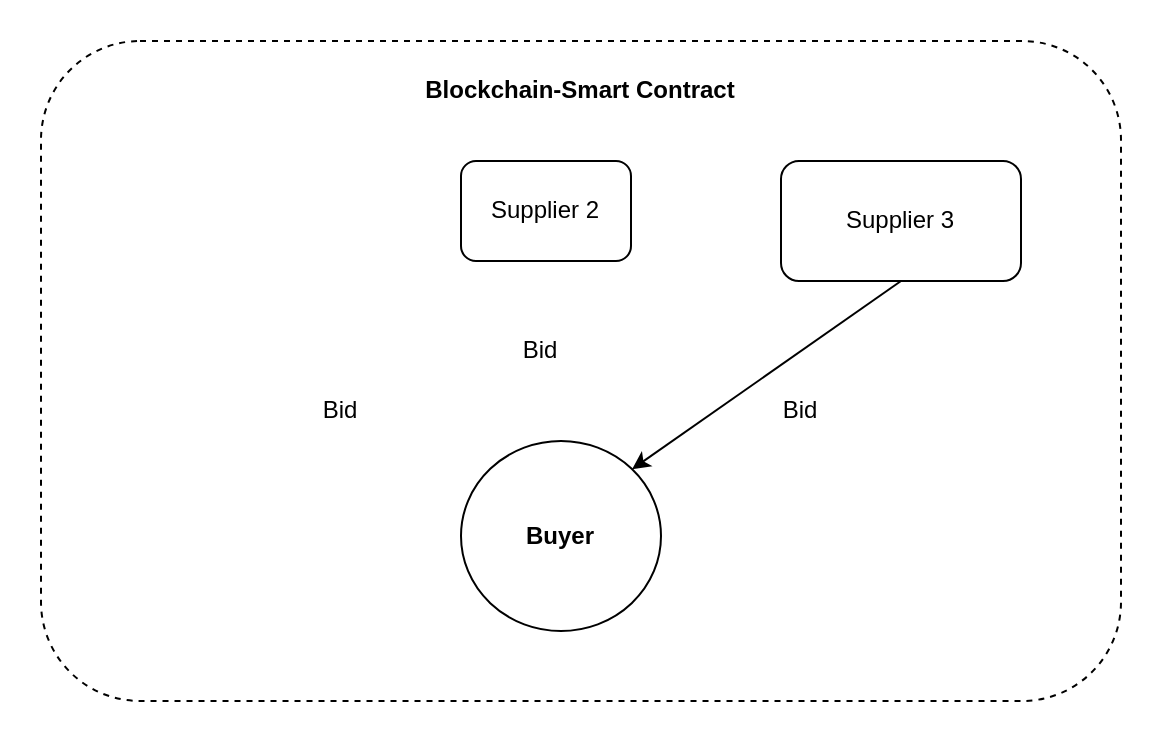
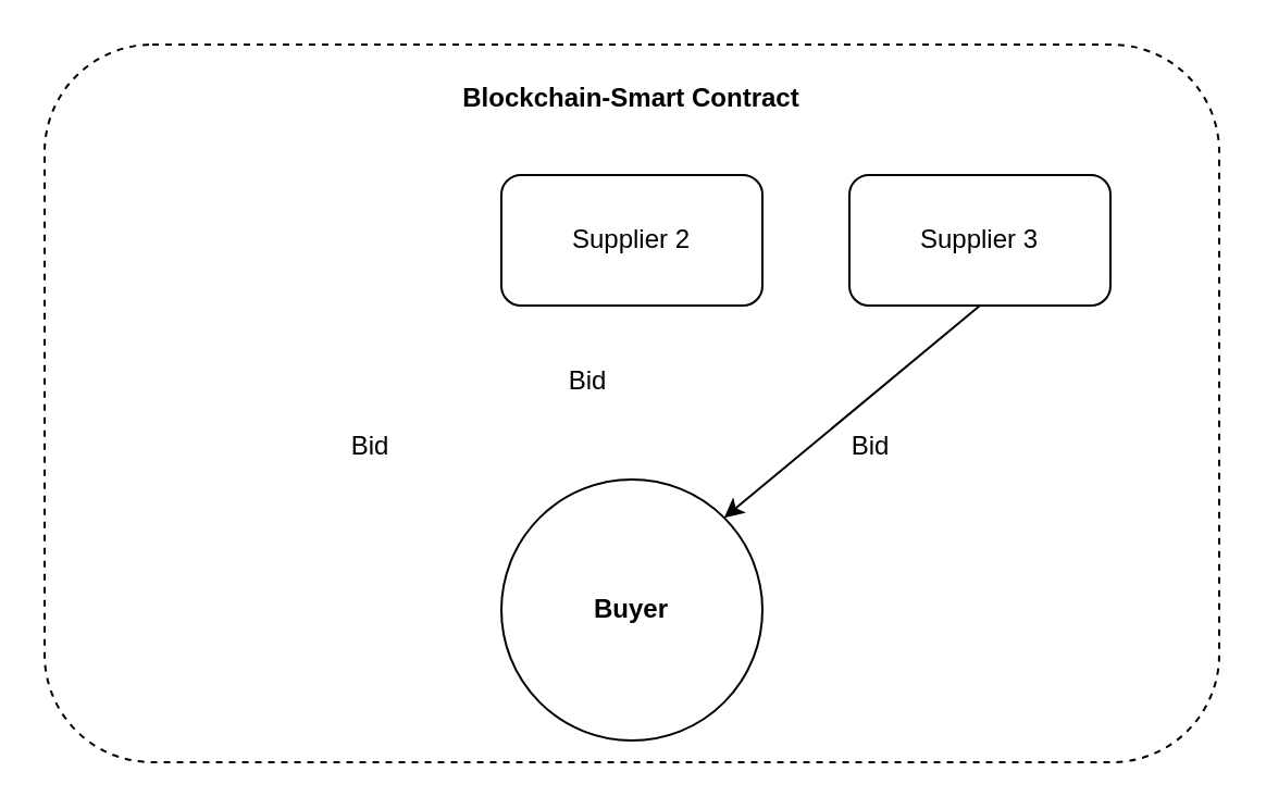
- <mxCell id="3" value="Supplier 2" style="rounded=1;whiteSpace=wrap;html=1;" vertex="1" parent="1"><mxGeometry x="230" y="80" width="85" height="50" as="geometry" /></mxCell>
+ <mxCell id="3" value="Supplier 2" style="rounded=1;whiteSpace=wrap;html=1;" vertex="1" parent="1"><mxGeometry x="230" y="80" width="120" height="60" as="geometry" /></mxCell>
- <mxCell id="2" value="Buyer" style="ellipse;whiteSpace=wrap;html=1;aspect=fixed;fontStyle=1" vertex="1" parent="1"><mxGeometry x="230" y="220" width="100" height="95" as="geometry" /></mxCell>
+ <mxCell id="2" value="Buyer" style="ellipse;whiteSpace=wrap;html=1;aspect=fixed;fontStyle=1" vertex="1" parent="1"><mxGeometry x="230" y="220" width="120" height="120" as="geometry" /></mxCell>
